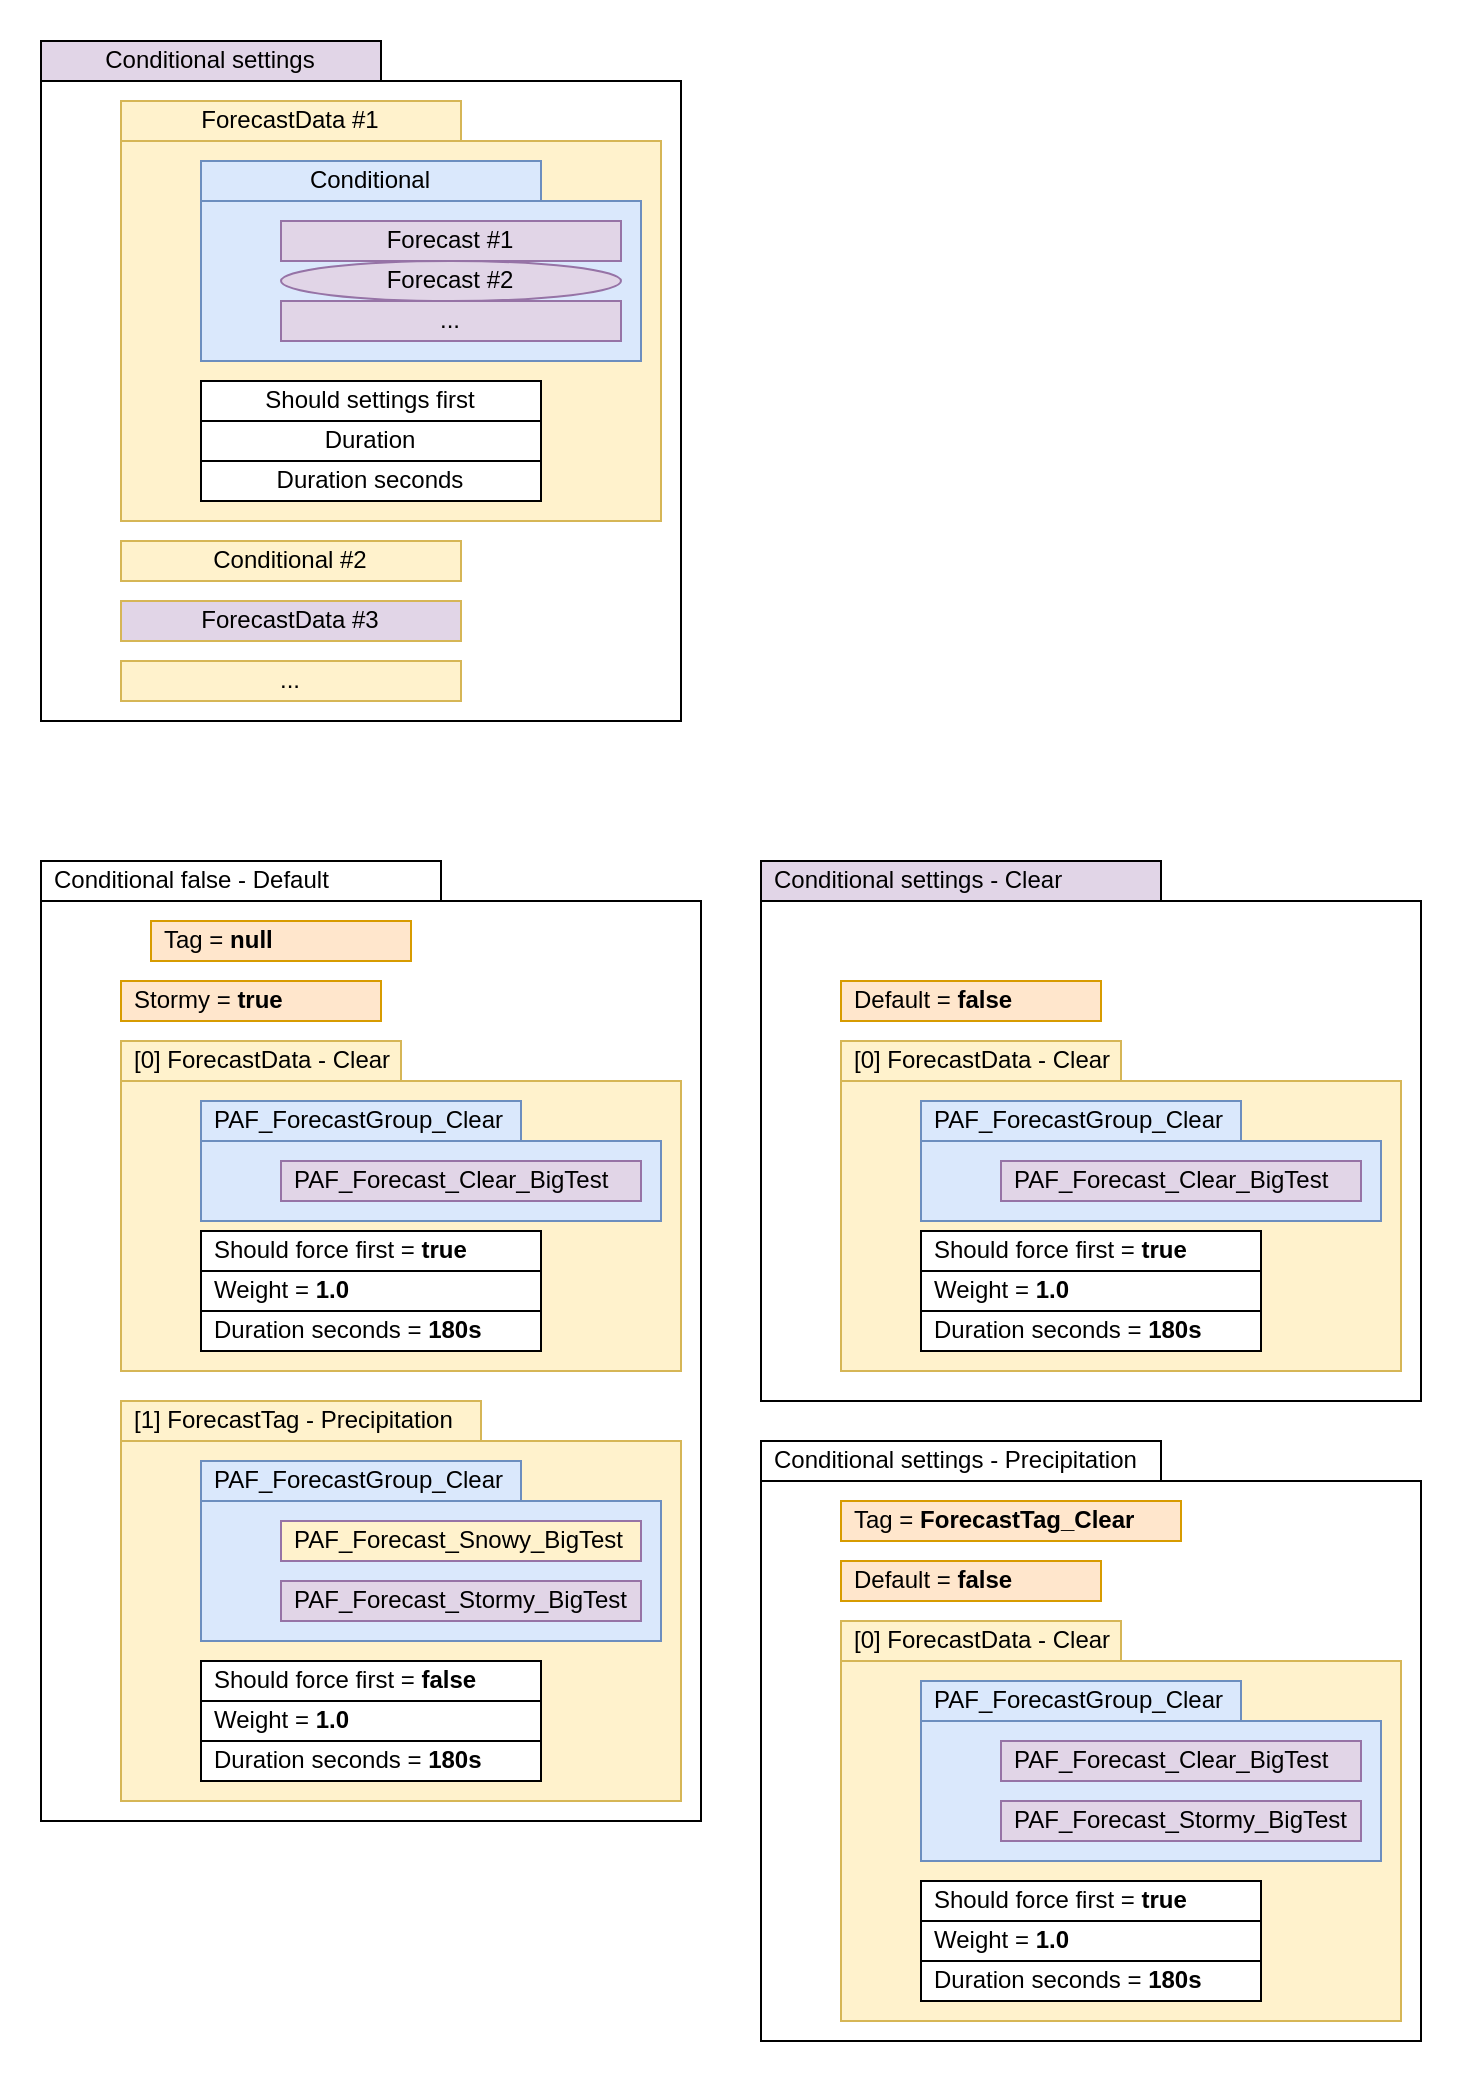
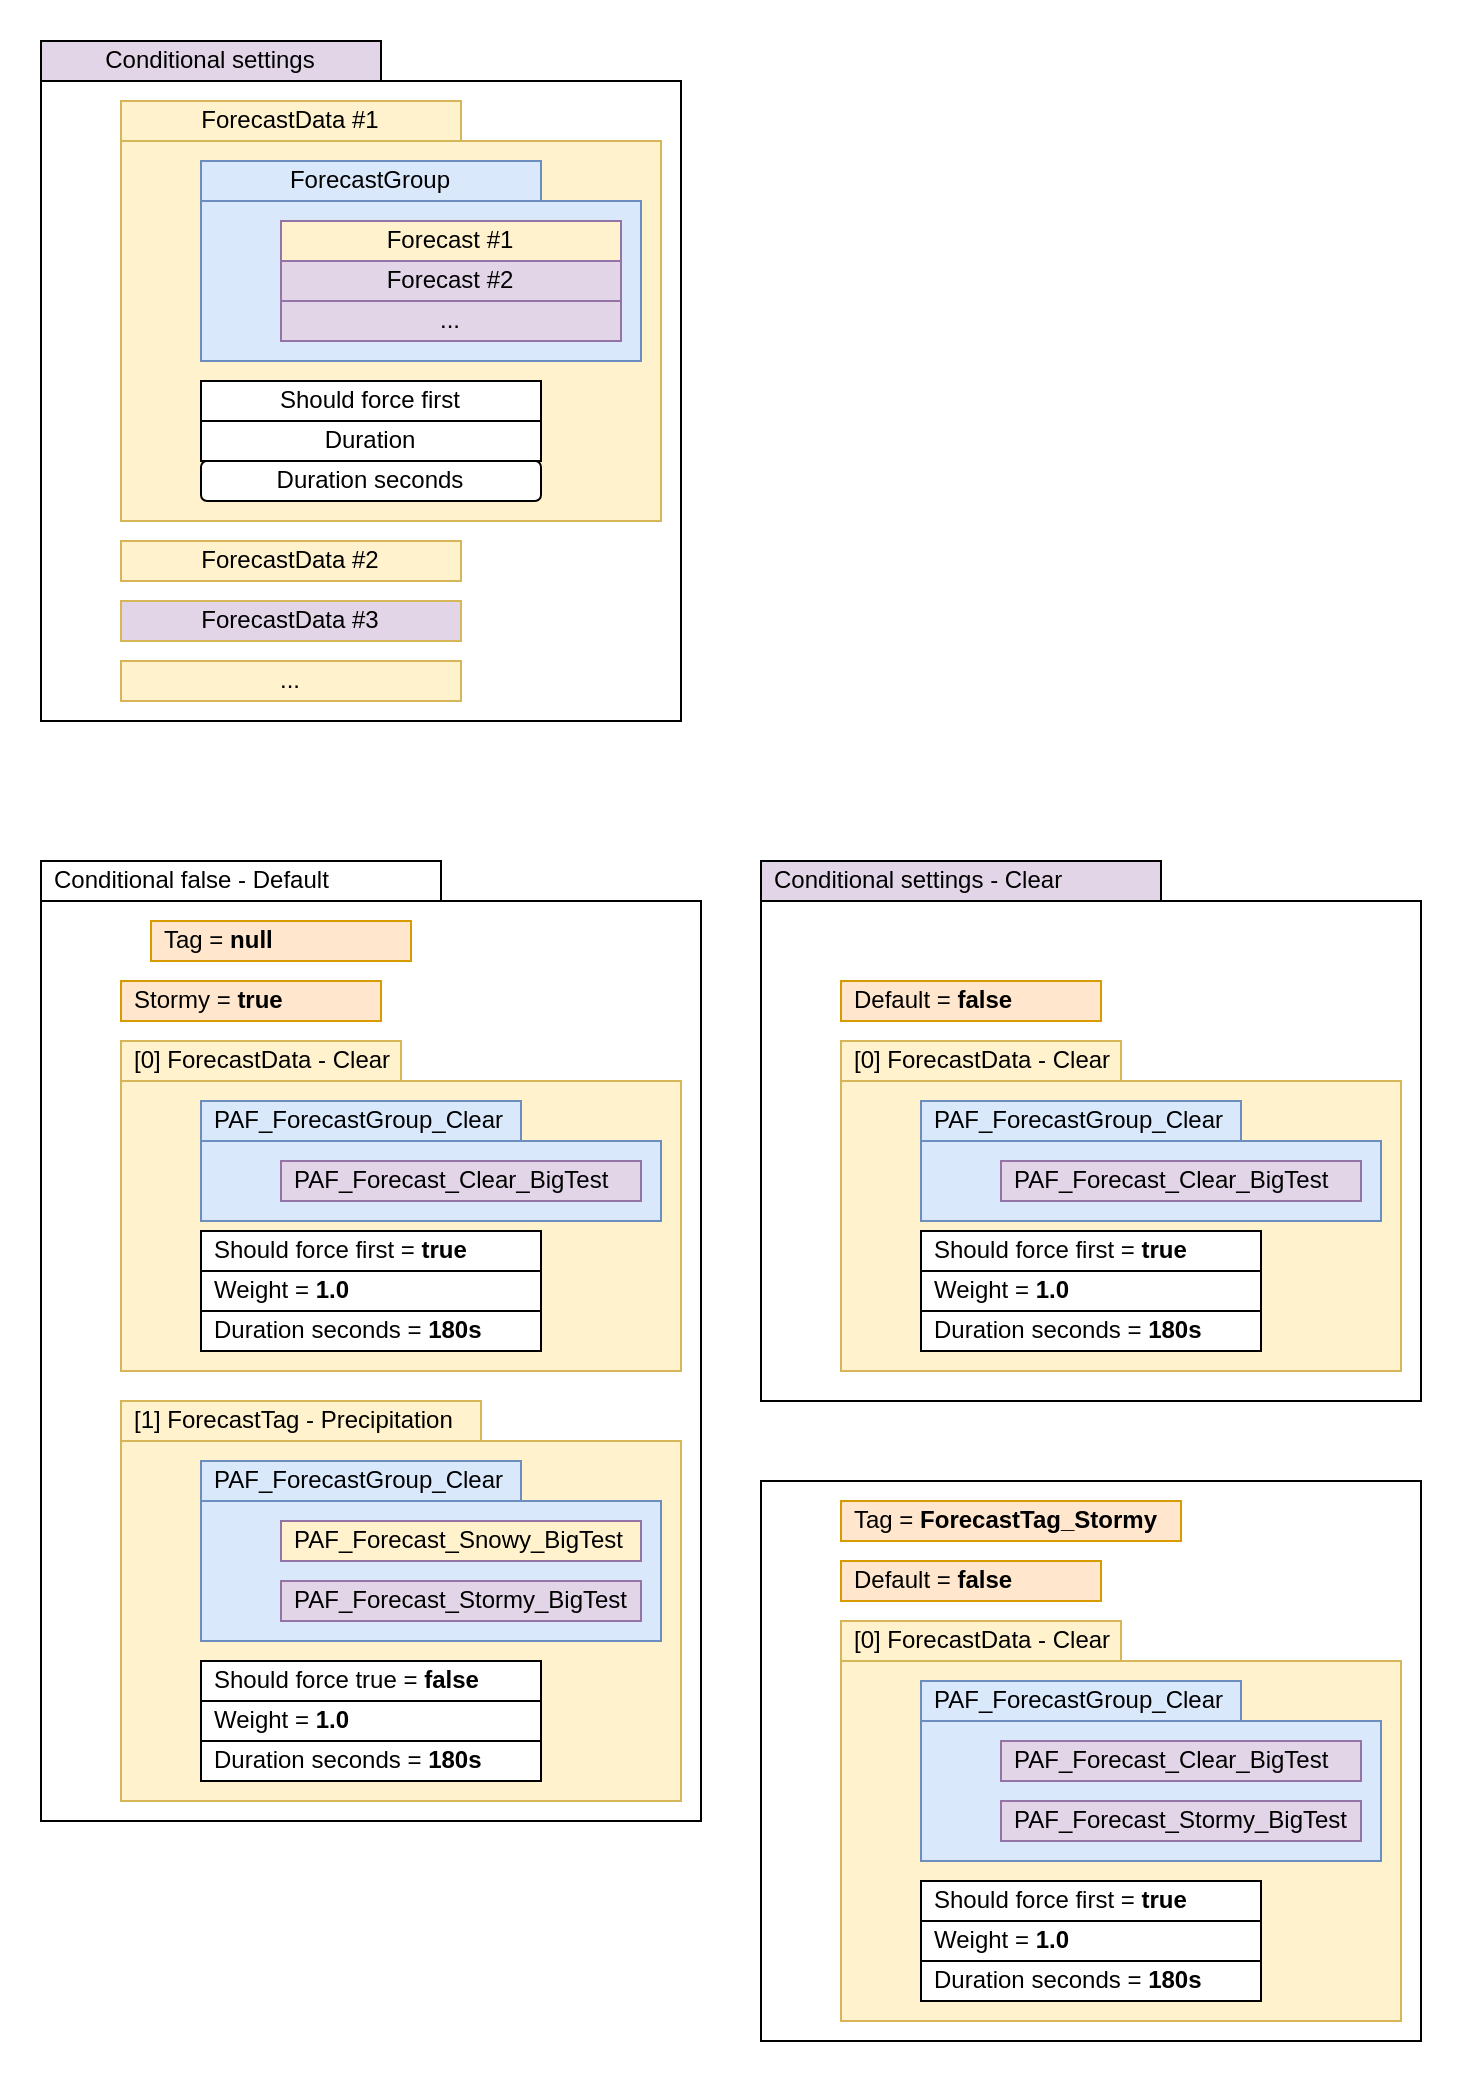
- <mxCell id="9" value="Conditional" style="rounded=0;whiteSpace=wrap;html=1;fillColor=#dae8fc;strokeColor=#6c8ebf;" vertex="1" parent="1"><mxGeometry x="100" y="80" width="170" height="20" as="geometry" /></mxCell>
+ <mxCell id="9" value="ForecastGroup" style="rounded=0;whiteSpace=wrap;html=1;fillColor=#dae8fc;strokeColor=#6c8ebf;" vertex="1" parent="1"><mxGeometry x="100" y="80" width="170" height="20" as="geometry" /></mxCell>
- <mxCell id="14" value="Forecast #1" style="rounded=0;whiteSpace=wrap;html=1;fillColor=#e1d5e7;strokeColor=#9673a6;" vertex="1" parent="1"><mxGeometry x="140" y="110" width="170" height="20" as="geometry" /></mxCell>
+ <mxCell id="14" value="Forecast #1" style="rounded=0;whiteSpace=wrap;html=1;fillColor=#fff2cc;strokeColor=#9673a6;" vertex="1" parent="1"><mxGeometry x="140" y="110" width="170" height="20" as="geometry" /></mxCell>
- <mxCell id="15" value="Forecast #2" style="ellipse;whiteSpace=wrap;html=1;fillColor=#e1d5e7;strokeColor=#9673a6;" vertex="1" parent="1"><mxGeometry x="140" y="130" width="170" height="20" as="geometry" /></mxCell>
+ <mxCell id="15" value="Forecast #2" style="rounded=0;whiteSpace=wrap;html=1;fillColor=#e1d5e7;strokeColor=#9673a6;" vertex="1" parent="1"><mxGeometry x="140" y="130" width="170" height="20" as="geometry" /></mxCell>
- <mxCell id="10" value="Should settings first" style="rounded=0;whiteSpace=wrap;html=1;" vertex="1" parent="1"><mxGeometry x="100" y="190" width="170" height="20" as="geometry" /></mxCell>
+ <mxCell id="10" value="Should force first" style="rounded=0;whiteSpace=wrap;html=1;" vertex="1" parent="1"><mxGeometry x="100" y="190" width="170" height="20" as="geometry" /></mxCell>
- <mxCell id="12" value="Duration seconds" style="rounded=0;whiteSpace=wrap;html=1;" vertex="1" parent="1"><mxGeometry x="100" y="230" width="170" height="20" as="geometry" /></mxCell>
+ <mxCell id="12" value="Duration seconds" style="whiteSpace=wrap;html=1;rounded=1;" vertex="1" parent="1"><mxGeometry x="100" y="230" width="170" height="20" as="geometry" /></mxCell>
- <mxCell id="7" value="Conditional #2" style="rounded=0;whiteSpace=wrap;html=1;fillColor=#fff2cc;strokeColor=#d6b656;" vertex="1" parent="1"><mxGeometry x="60" y="270" width="170" height="20" as="geometry" /></mxCell>
+ <mxCell id="7" value="ForecastData #2" style="rounded=0;whiteSpace=wrap;html=1;fillColor=#fff2cc;strokeColor=#d6b656;" vertex="1" parent="1"><mxGeometry x="60" y="270" width="170" height="20" as="geometry" /></mxCell>
- <mxCell id="52" value="Conditional settings - Precipitation" style="rounded=0;whiteSpace=wrap;html=1;align=left;spacingLeft=5;" vertex="1" parent="1"><mxGeometry x="380" y="720" width="200" height="20" as="geometry" /></mxCell>
- <mxCell id="59" value="Tag = &lt;b&gt;ForecastTag_Clear&lt;/b&gt;" style="rounded=0;whiteSpace=wrap;html=1;fillColor=#ffe6cc;strokeColor=#d79b00;align=left;spacingLeft=5;" vertex="1" parent="1"><mxGeometry x="420" y="750" width="170" height="20" as="geometry" /></mxCell>
+ <mxCell id="59" value="Tag = &lt;b&gt;ForecastTag_Stormy&lt;/b&gt;" style="rounded=0;whiteSpace=wrap;html=1;fillColor=#ffe6cc;strokeColor=#d79b00;align=left;spacingLeft=5;" vertex="1" parent="1"><mxGeometry x="420" y="750" width="170" height="20" as="geometry" /></mxCell>
- <mxCell id="31" value="Should force first = &lt;b&gt;false&lt;/b&gt;" style="rounded=0;whiteSpace=wrap;html=1;align=left;spacingLeft=5;" vertex="1" parent="1"><mxGeometry x="100" y="830" width="170" height="20" as="geometry" /></mxCell>
+ <mxCell id="31" value="Should force true = &lt;b&gt;false&lt;/b&gt;" style="rounded=0;whiteSpace=wrap;html=1;align=left;spacingLeft=5;" vertex="1" parent="1"><mxGeometry x="100" y="830" width="170" height="20" as="geometry" /></mxCell>
